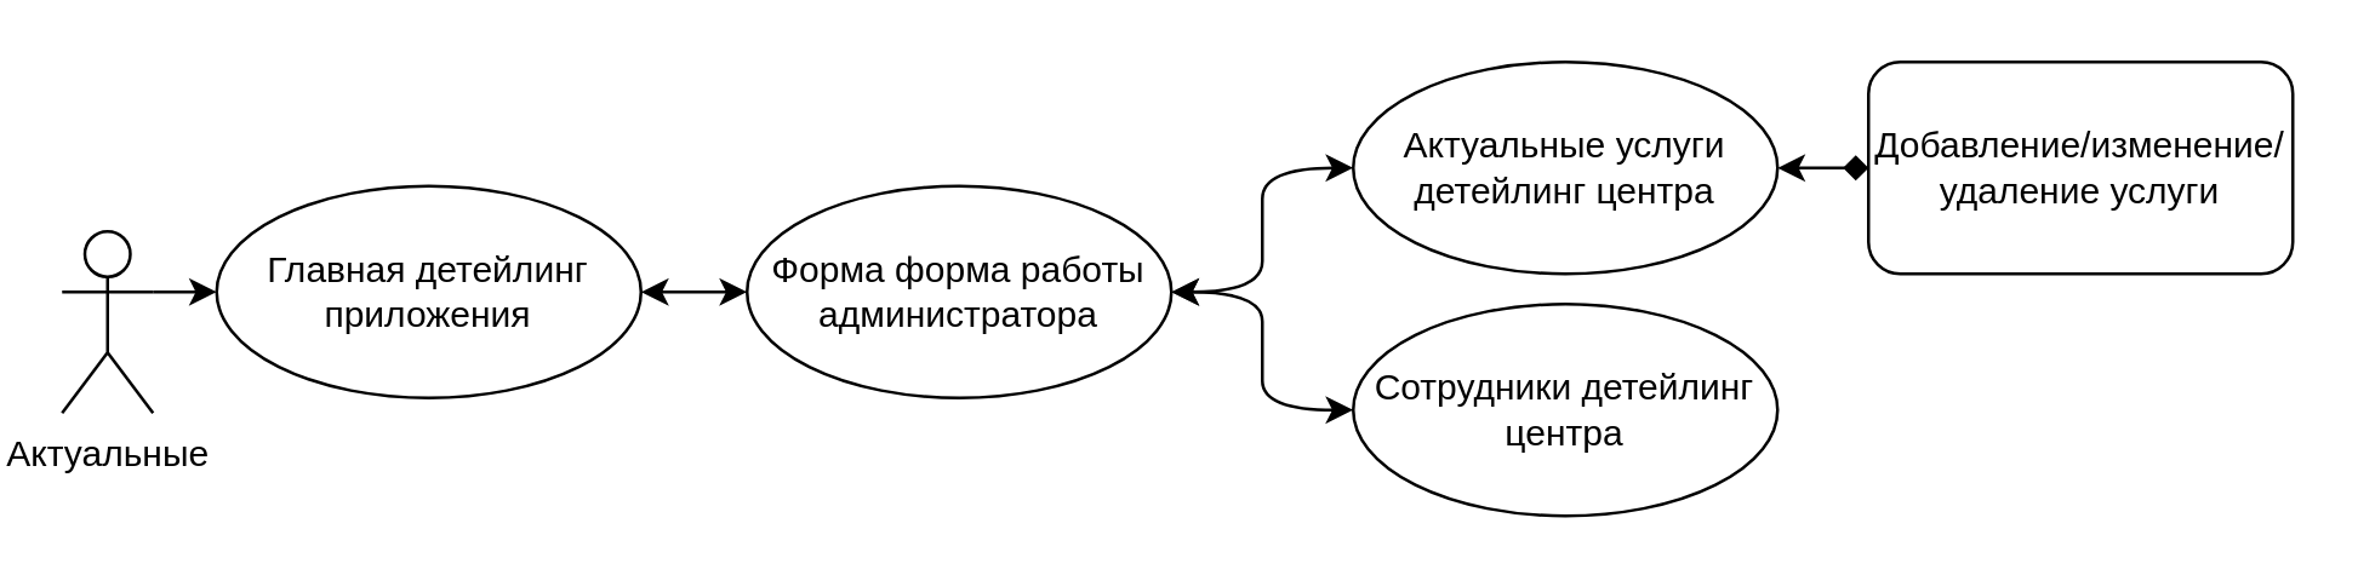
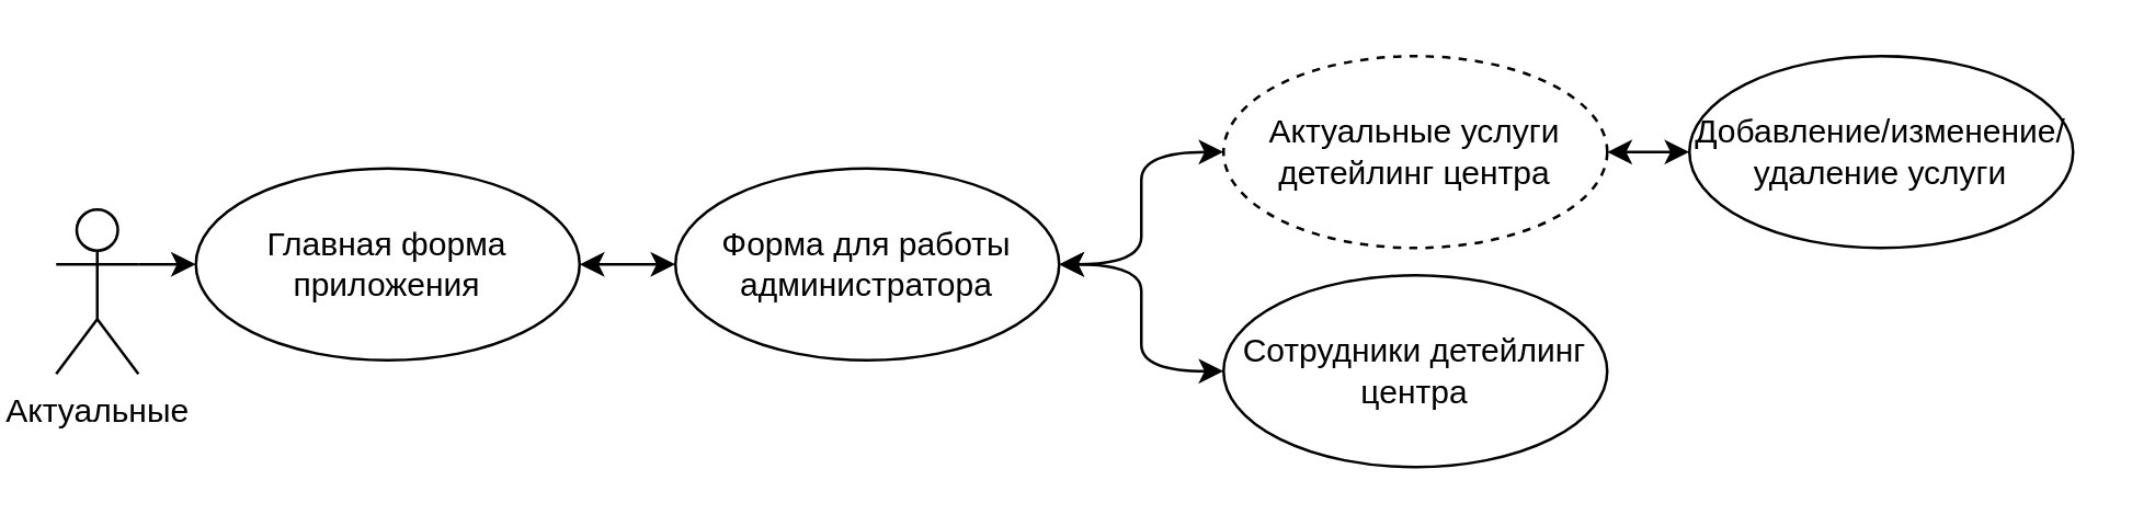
- <mxCell id="10" value="Актуальные услуги детейлинг центра" style="ellipse;whiteSpace=wrap;html=1;" parent="1" vertex="1"><mxGeometry x="446" y="20" width="140" height="70" as="geometry" /></mxCell>
+ <mxCell id="10" value="Актуальные услуги детейлинг центра" style="ellipse;whiteSpace=wrap;html=1;dashed=1;" parent="1" vertex="1"><mxGeometry x="446" y="20" width="140" height="70" as="geometry" /></mxCell>
- <mxCell id="9" style="edgeStyle=orthogonalEdgeStyle;rounded=0;orthogonalLoop=1;jettySize=auto;html=1;exitX=1;exitY=0.5;exitDx=0;exitDy=0;entryX=0;entryY=0.5;entryDx=0;entryDy=0;startArrow=classic;startFill=1;endArrow=diamond;" edge="1" parent="1" source="10" target="12"><mxGeometry relative="1" as="geometry" /></mxCell>
+ <mxCell id="9" style="edgeStyle=orthogonalEdgeStyle;rounded=0;orthogonalLoop=1;jettySize=auto;html=1;exitX=1;exitY=0.5;exitDx=0;exitDy=0;entryX=0;entryY=0.5;entryDx=0;entryDy=0;startArrow=classic;startFill=1;" edge="1" parent="1" source="10" target="12"><mxGeometry relative="1" as="geometry" /></mxCell>
- <mxCell id="12" value="Добавление/изменение/удаление услуги" style="whiteSpace=wrap;html=1;rounded=1;" vertex="1" parent="1"><mxGeometry x="616" y="20" width="140" height="70" as="geometry" /></mxCell>
+ <mxCell id="12" value="Добавление/изменение/удаление услуги" style="ellipse;whiteSpace=wrap;html=1;" vertex="1" parent="1"><mxGeometry x="616" y="20" width="140" height="70" as="geometry" /></mxCell>
- <mxCell id="5" value="Главная детейлинг приложения" style="ellipse;whiteSpace=wrap;html=1;" parent="1" vertex="1"><mxGeometry x="71" y="61" width="140" height="70" as="geometry" /></mxCell>
+ <mxCell id="5" value="Главная форма приложения" style="ellipse;whiteSpace=wrap;html=1;" parent="1" vertex="1"><mxGeometry x="71" y="61" width="140" height="70" as="geometry" /></mxCell>
- <mxCell id="8" value="Форма форма работы администратора" style="ellipse;whiteSpace=wrap;html=1;" parent="1" vertex="1"><mxGeometry x="246" y="61" width="140" height="70" as="geometry" /></mxCell>
+ <mxCell id="8" value="Форма для работы администратора" style="ellipse;whiteSpace=wrap;html=1;" parent="1" vertex="1"><mxGeometry x="246" y="61" width="140" height="70" as="geometry" /></mxCell>
